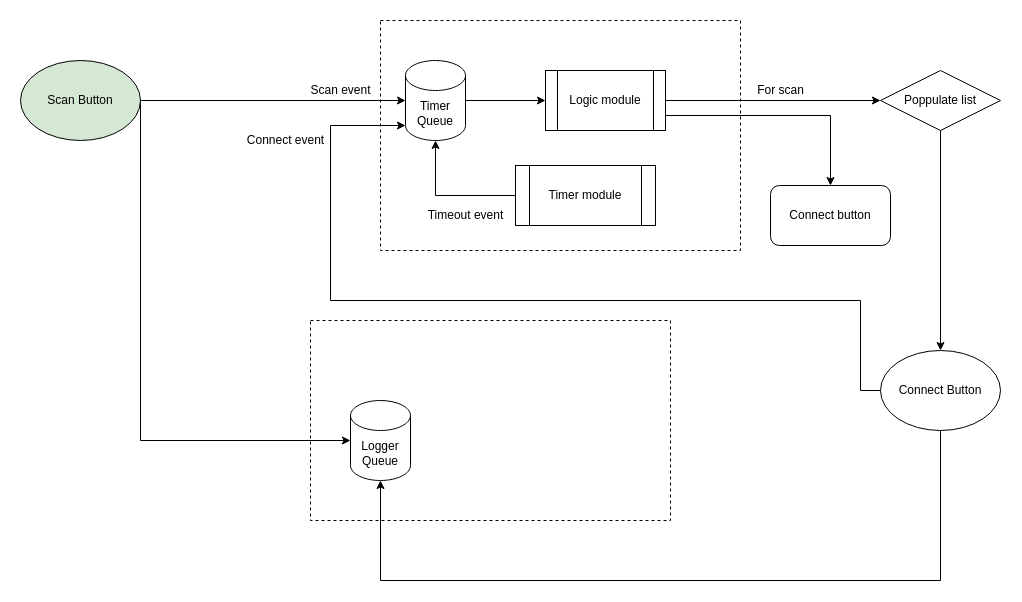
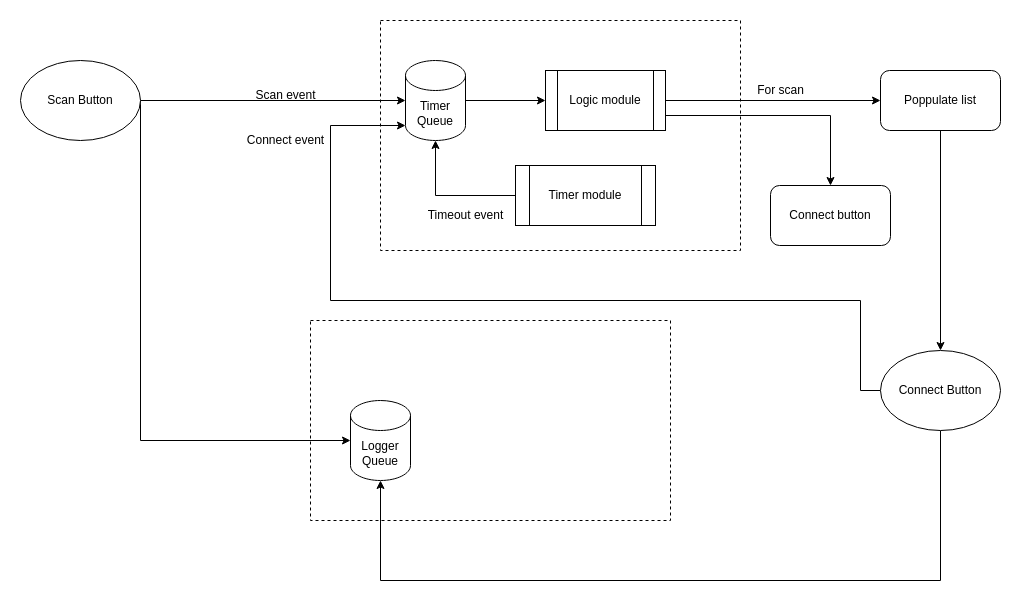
- <mxCell id="22" value="Scan event" style="text;html=1;align=center;verticalAlign=middle;resizable=0;points=[];autosize=1;" vertex="1" parent="1"><mxGeometry x="300" y="80" width="80" height="20" as="geometry" /></mxCell>
+ <mxCell id="22" value="Scan event" style="text;html=1;align=center;verticalAlign=middle;resizable=0;points=[];autosize=1;" vertex="1" parent="1"><mxGeometry x="245" y="85" width="80" height="20" as="geometry" /></mxCell>
- <mxCell id="15" value="Scan Button" style="ellipse;whiteSpace=wrap;html=1;fillColor=#d5e8d4;" vertex="1" parent="1"><mxGeometry x="20" y="60" width="120" height="80" as="geometry" /></mxCell>
+ <mxCell id="15" value="Scan Button" style="ellipse;whiteSpace=wrap;html=1;" vertex="1" parent="1"><mxGeometry x="20" y="60" width="120" height="80" as="geometry" /></mxCell>
- <mxCell id="20" value="Poppulate list" style="rhombus;whiteSpace=wrap;html=1;" vertex="1" parent="1"><mxGeometry x="880" y="70" width="120" height="60" as="geometry" /></mxCell>
+ <mxCell id="20" value="Poppulate list" style="rounded=1;whiteSpace=wrap;html=1;" vertex="1" parent="1"><mxGeometry x="880" y="70" width="120" height="60" as="geometry" /></mxCell>
